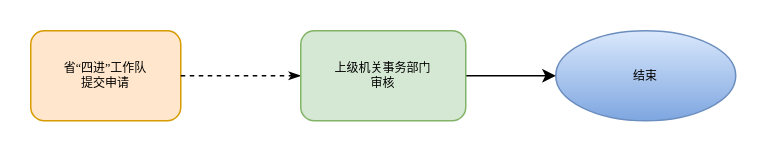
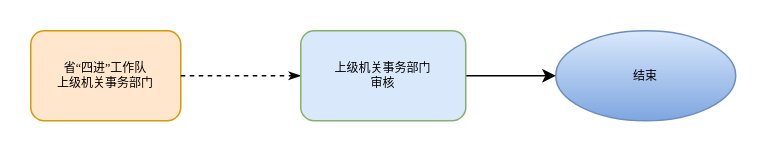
- <mxCell id="3" value="省“四进”工作队&lt;br&gt;&lt;div&gt;提交申请&lt;/div&gt;" style="rounded=1;whiteSpace=wrap;html=1;shadow=0;labelBackgroundColor=none;strokeWidth=1;fontFamily=Verdana;fontSize=8;align=center;fillColor=#ffe6cc;strokeColor=#d79b00;" parent="1" vertex="1"><mxGeometry x="20" y="20" width="100" height="60" as="geometry" /></mxCell>
+ <mxCell id="3" value="省“四进”工作队&lt;br&gt;&lt;div&gt;上级机关事务部门&lt;/div&gt;" style="rounded=1;whiteSpace=wrap;html=1;shadow=0;labelBackgroundColor=none;strokeWidth=1;fontFamily=Verdana;fontSize=8;align=center;fillColor=#ffe6cc;strokeColor=#d79b00;" parent="1" vertex="1"><mxGeometry x="20" y="20" width="100" height="60" as="geometry" /></mxCell>
- <mxCell id="6" value="上级机关事务部门&lt;br&gt;&lt;div&gt;审核&lt;/div&gt;" style="rounded=1;whiteSpace=wrap;html=1;shadow=0;labelBackgroundColor=none;strokeWidth=1;fontFamily=Verdana;fontSize=8;align=center;fillColor=#d5e8d4;strokeColor=#82b366;" parent="1" vertex="1"><mxGeometry x="200" y="20" width="110" height="60" as="geometry" /></mxCell>
+ <mxCell id="6" value="上级机关事务部门&lt;br&gt;&lt;div&gt;审核&lt;/div&gt;" style="rounded=1;whiteSpace=wrap;html=1;shadow=0;labelBackgroundColor=none;strokeWidth=1;fontFamily=Verdana;fontSize=8;align=center;fillColor=#dae8fc;strokeColor=#82b366;" parent="1" vertex="1"><mxGeometry x="200" y="20" width="110" height="60" as="geometry" /></mxCell>
